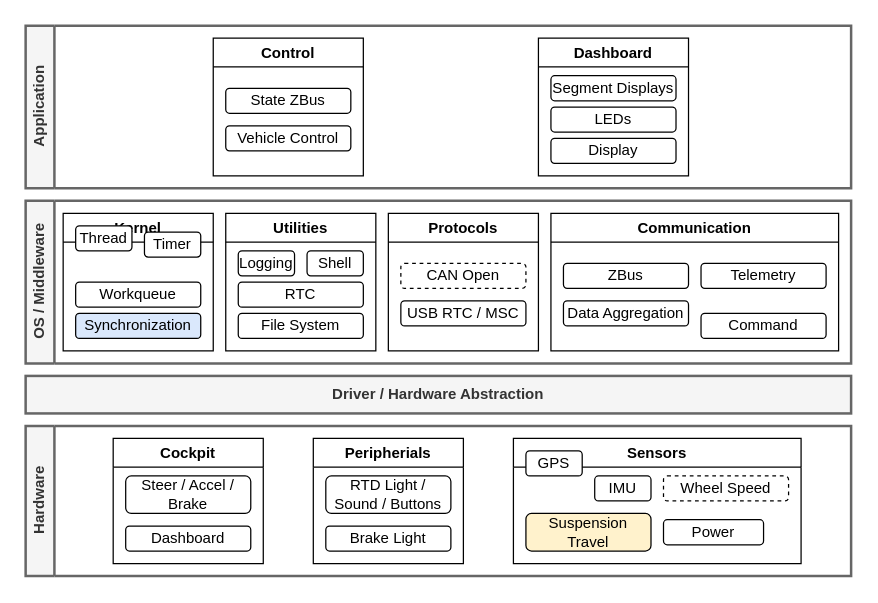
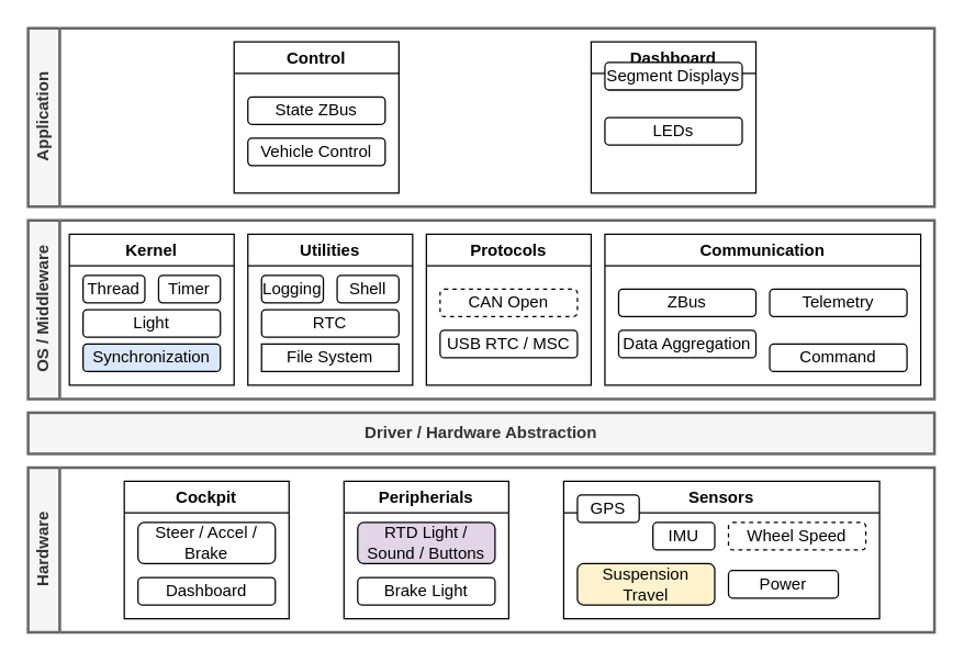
- <mxCell id="39" value="Segment Displays" style="rounded=1;whiteSpace=wrap;html=1;" vertex="1" parent="38"><mxGeometry x="10" y="30" width="100" height="20" as="geometry" /></mxCell>
+ <mxCell id="39" value="Segment Displays" style="rounded=1;whiteSpace=wrap;html=1;" vertex="1" parent="38"><mxGeometry x="10" y="15" width="100" height="20" as="geometry" /></mxCell>
- <mxCell id="40" value="Display" style="rounded=1;whiteSpace=wrap;html=1;" vertex="1" parent="38"><mxGeometry x="10" y="80" width="100" height="20" as="geometry" /></mxCell>
- <mxCell id="17" value="Thread" style="rounded=1;whiteSpace=wrap;html=1;" parent="16" vertex="1"><mxGeometry x="10" y="10" width="45" height="20" as="geometry" /></mxCell>
+ <mxCell id="17" value="Thread" style="rounded=1;whiteSpace=wrap;html=1;" parent="16" vertex="1"><mxGeometry x="10" y="30" width="45" height="20" as="geometry" /></mxCell>
- <mxCell id="20" value="Timer" style="rounded=1;whiteSpace=wrap;html=1;" vertex="1" parent="16"><mxGeometry x="65" y="15" width="45" height="20" as="geometry" /></mxCell>
+ <mxCell id="20" value="Timer" style="rounded=1;whiteSpace=wrap;html=1;" vertex="1" parent="16"><mxGeometry x="65" y="30" width="45" height="20" as="geometry" /></mxCell>
- <mxCell id="18" value="Workqueue" style="rounded=1;whiteSpace=wrap;html=1;" parent="16" vertex="1"><mxGeometry x="10" y="55" width="100" height="20" as="geometry" /></mxCell>
+ <mxCell id="18" value="Light" style="rounded=1;whiteSpace=wrap;html=1;" parent="16" vertex="1"><mxGeometry x="10" y="55" width="100" height="20" as="geometry" /></mxCell>
- <mxCell id="25" value="File System" style="rounded=1;whiteSpace=wrap;html=1;" vertex="1" parent="21"><mxGeometry x="10" y="80" width="100" height="20" as="geometry" /></mxCell>
+ <mxCell id="25" value="File System" style="whiteSpace=wrap;html=1;rounded=0;" vertex="1" parent="21"><mxGeometry x="10" y="80" width="100" height="20" as="geometry" /></mxCell>
- <mxCell id="7" value="RTD Light / Sound / Buttons" style="rounded=1;whiteSpace=wrap;html=1;" parent="6" vertex="1"><mxGeometry x="10" y="30" width="100" height="30" as="geometry" /></mxCell>
+ <mxCell id="7" value="RTD Light / Sound / Buttons" style="rounded=1;whiteSpace=wrap;html=1;fillColor=#e1d5e7;" parent="6" vertex="1"><mxGeometry x="10" y="30" width="100" height="30" as="geometry" /></mxCell>
